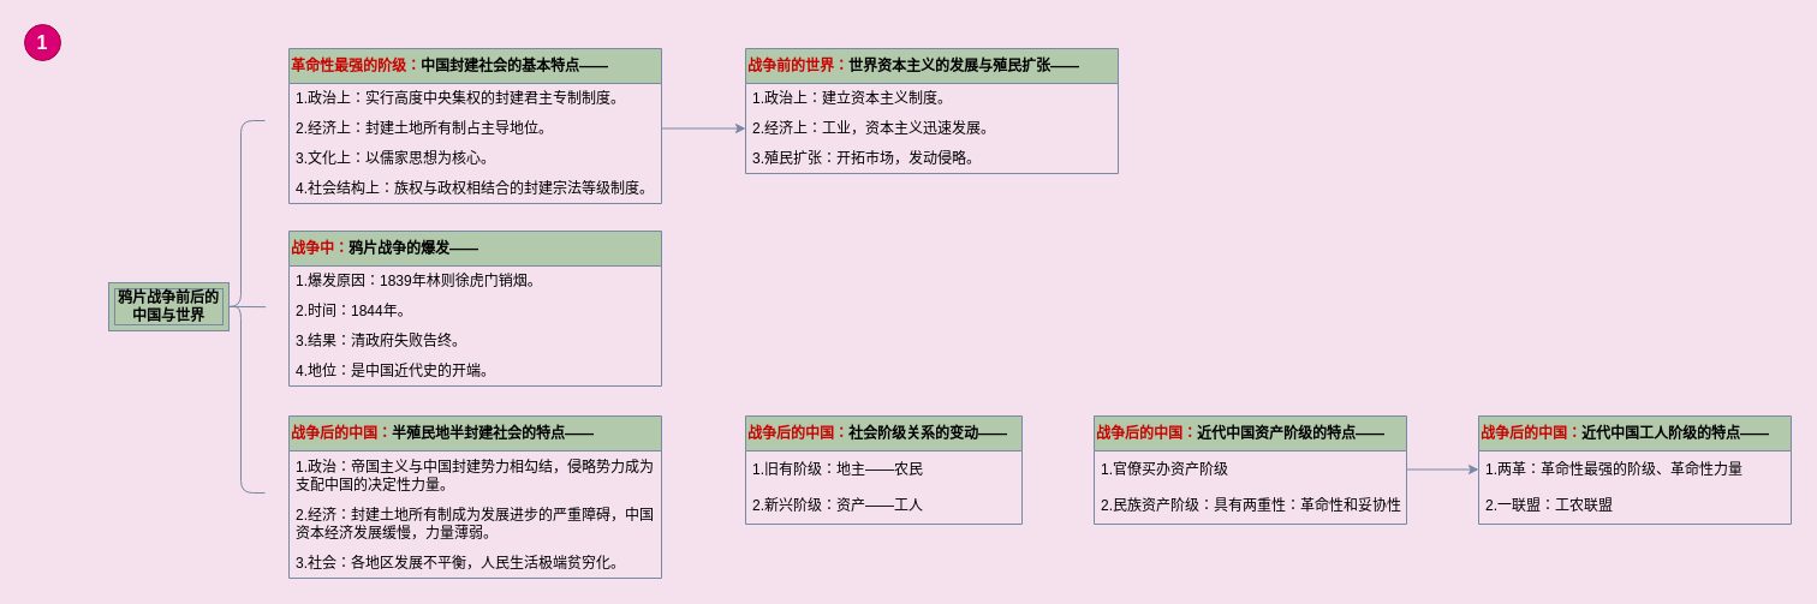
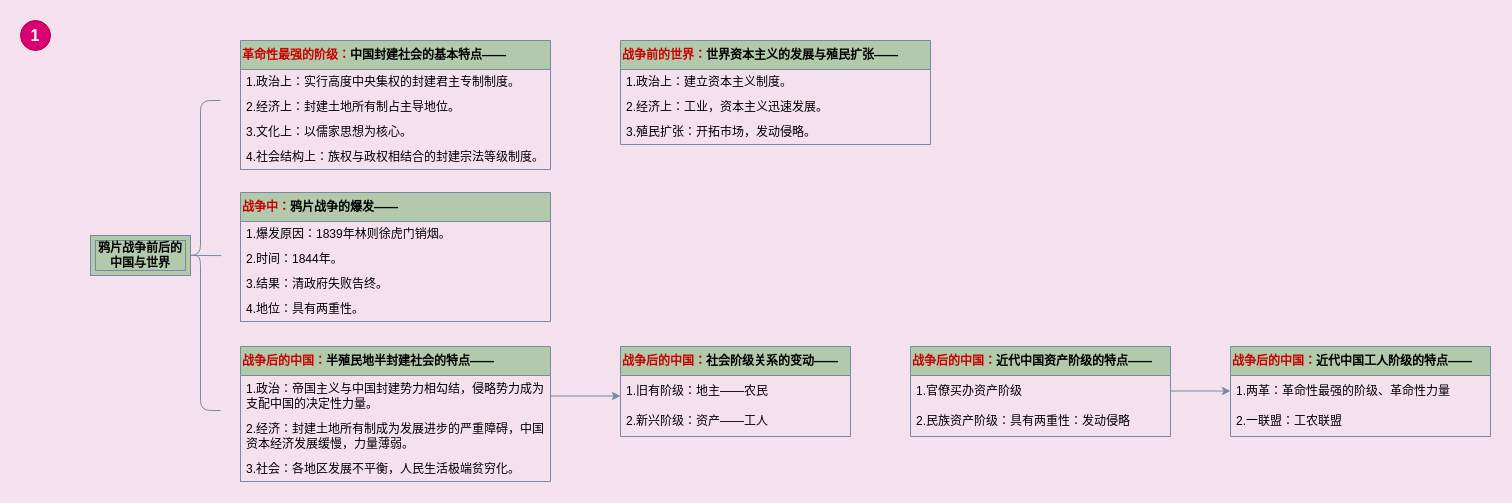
- <mxCell id="19" style="edgeStyle=orthogonalEdgeStyle;rounded=0;orthogonalLoop=1;jettySize=auto;html=1;exitX=1;exitY=0.5;exitDx=0;exitDy=0;entryX=0;entryY=0.5;entryDx=0;entryDy=0;strokeColor=#788AA3;fontColor=#46495D;fillColor=#B2C9AB;" edge="1" parent="1" source="4" target="12"><mxGeometry relative="1" as="geometry" /></mxCell>
- <mxCell id="18" value="4.地位：是中国近代史的开端。" style="text;html=1;strokeColor=none;fillColor=none;align=left;verticalAlign=middle;spacingLeft=4;spacingRight=4;overflow=hidden;rotatable=0;points=[[0,0.5],[1,0.5]];portConstraint=eastwest;whiteSpace=wrap;labelBackgroundColor=none;fontColor=#000000;" vertex="1" parent="14"><mxGeometry y="104" width="310" height="25" as="geometry" /></mxCell>
+ <mxCell id="18" value="4.地位：具有两重性。" style="text;html=1;strokeColor=none;fillColor=none;align=left;verticalAlign=middle;spacingLeft=4;spacingRight=4;overflow=hidden;rotatable=0;points=[[0,0.5],[1,0.5]];portConstraint=eastwest;whiteSpace=wrap;labelBackgroundColor=none;fontColor=#000000;" vertex="1" parent="14"><mxGeometry y="104" width="310" height="25" as="geometry" /></mxCell>
+ <mxCell id="27" style="edgeStyle=orthogonalEdgeStyle;rounded=0;orthogonalLoop=1;jettySize=auto;html=1;entryX=0;entryY=0.661;entryDx=0;entryDy=0;entryPerimeter=0;strokeColor=#788AA3;fontColor=#46495D;fillColor=#B2C9AB;" edge="1" parent="1" source="21" target="25"><mxGeometry relative="1" as="geometry" /></mxCell>
- <mxCell id="30" value="2.民族资产阶级：具有两重性：革命性和妥协性" style="text;html=1;strokeColor=none;fillColor=none;align=left;verticalAlign=middle;spacingLeft=4;spacingRight=4;overflow=hidden;rotatable=0;points=[[0,0.5],[1,0.5]];portConstraint=eastwest;whiteSpace=wrap;labelBackgroundColor=none;fontColor=#000000;" vertex="1" parent="28"><mxGeometry y="60" width="260" height="30" as="geometry" /></mxCell>
+ <mxCell id="30" value="2.民族资产阶级：具有两重性：发动侵略" style="text;html=1;strokeColor=none;fillColor=none;align=left;verticalAlign=middle;spacingLeft=4;spacingRight=4;overflow=hidden;rotatable=0;points=[[0,0.5],[1,0.5]];portConstraint=eastwest;whiteSpace=wrap;labelBackgroundColor=none;fontColor=#000000;" vertex="1" parent="28"><mxGeometry y="60" width="260" height="30" as="geometry" /></mxCell>
